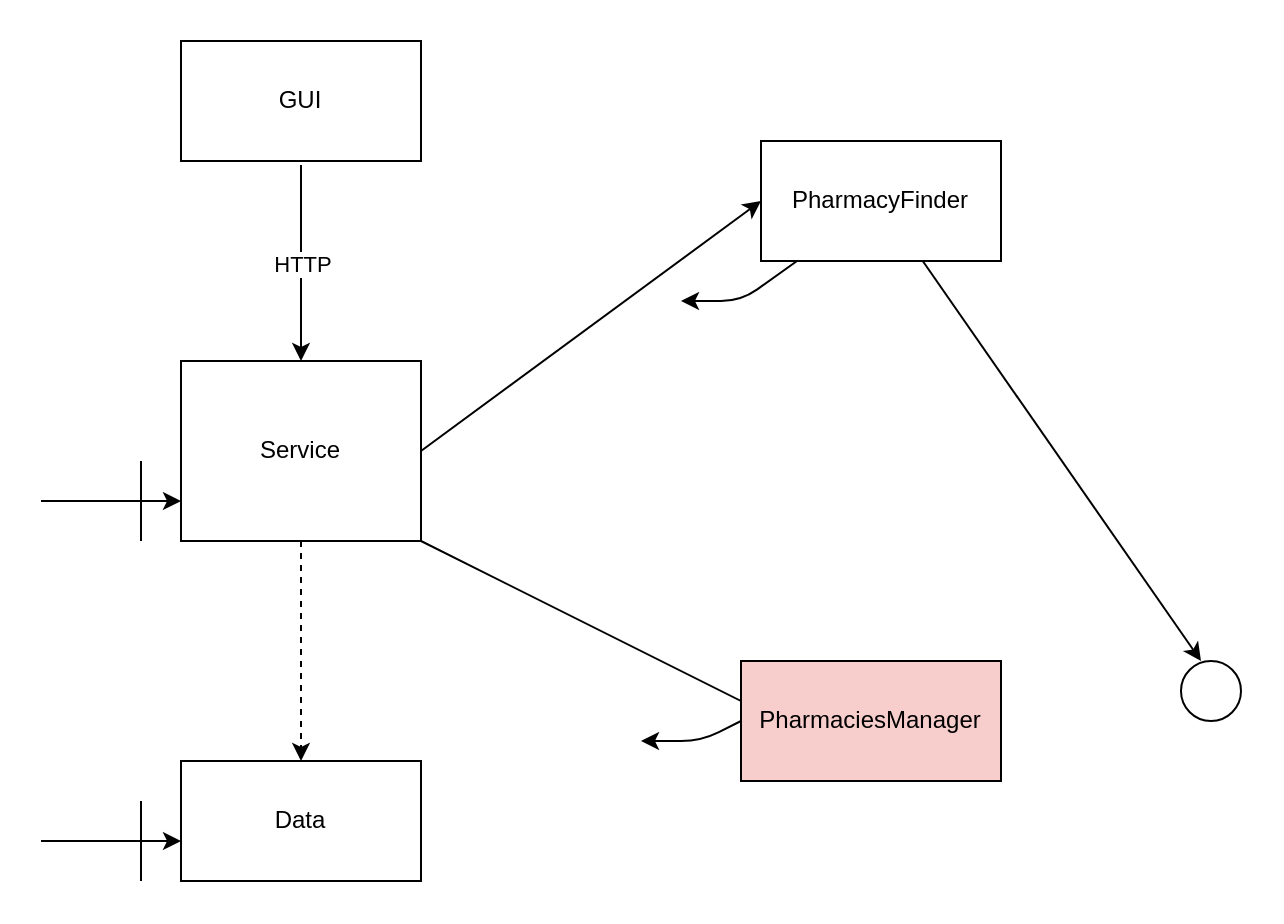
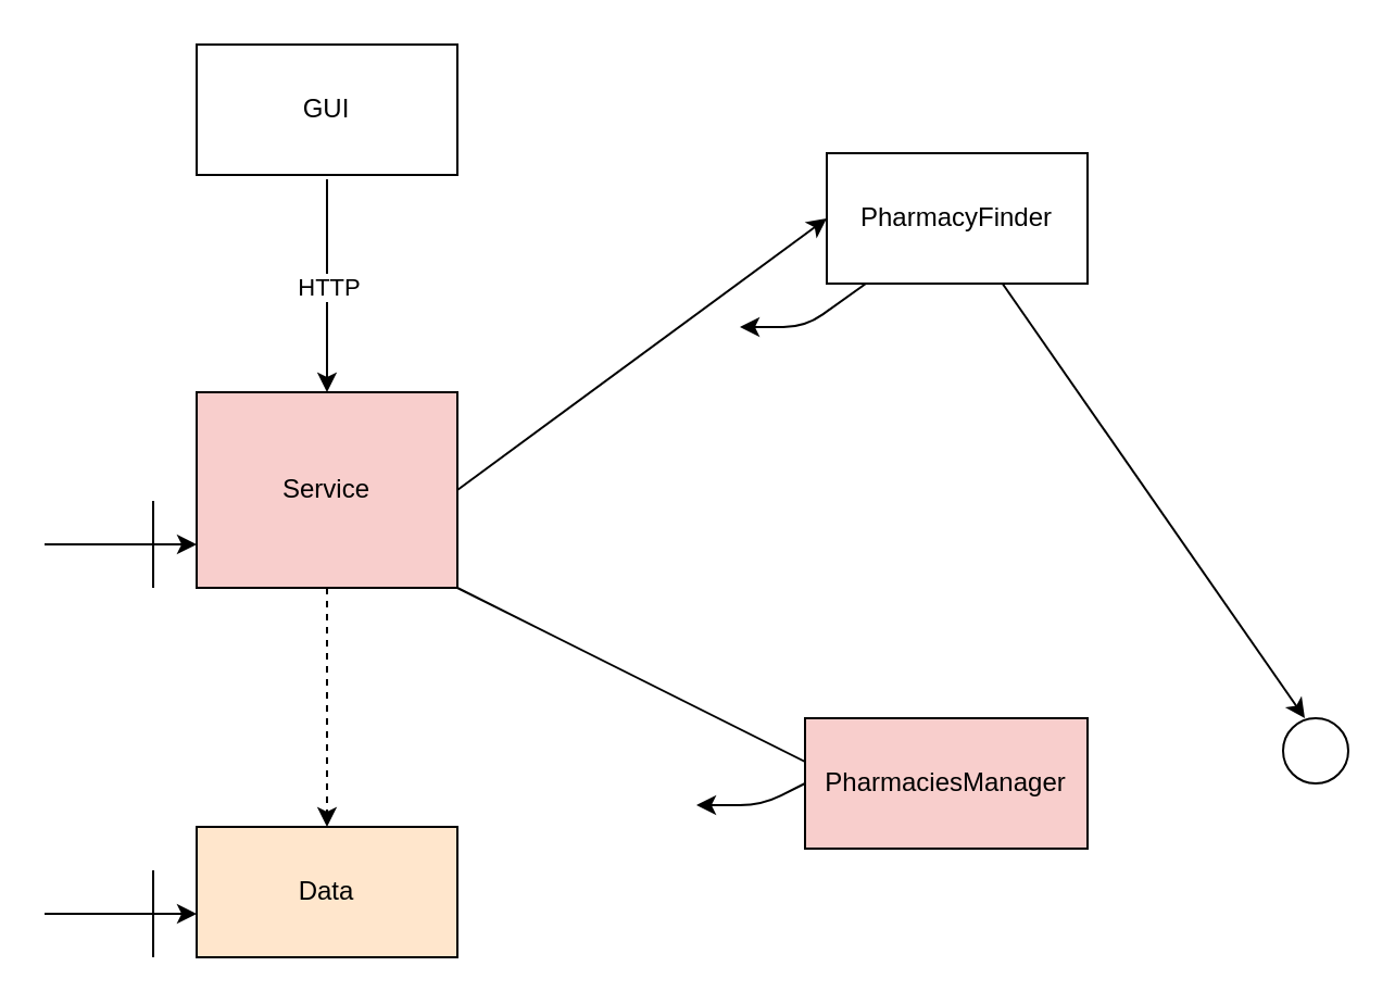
- <mxCell id="6" value="Service" style="rounded=0;whiteSpace=wrap;html=1;" vertex="1" parent="1"><mxGeometry x="90" y="180" width="120" height="90" as="geometry" /></mxCell>
+ <mxCell id="6" value="Service" style="rounded=0;whiteSpace=wrap;html=1;fillColor=#f8cecc;" vertex="1" parent="1"><mxGeometry x="90" y="180" width="120" height="90" as="geometry" /></mxCell>
- <mxCell id="8" value="Data" style="rounded=0;whiteSpace=wrap;html=1;" vertex="1" parent="1"><mxGeometry x="90" y="380" width="120" height="60" as="geometry" /></mxCell>
+ <mxCell id="8" value="Data" style="rounded=0;whiteSpace=wrap;html=1;fillColor=#ffe6cc;" vertex="1" parent="1"><mxGeometry x="90" y="380" width="120" height="60" as="geometry" /></mxCell>
